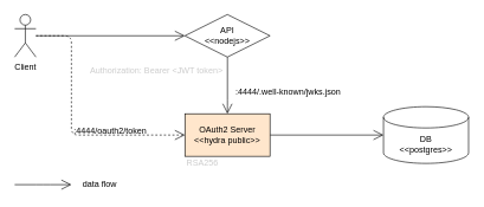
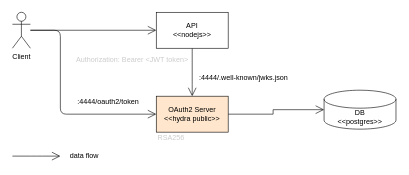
- <mxCell id="6" value="API&lt;br&gt;&amp;lt;&amp;lt;nodejs&amp;gt;&amp;gt;" style="rhombus;whiteSpace=wrap;html=1;" parent="1" vertex="1"><mxGeometry x="260" y="20" width="120" height="60" as="geometry" /></mxCell>
+ <mxCell id="6" value="API&lt;br&gt;&amp;lt;&amp;lt;nodejs&amp;gt;&amp;gt;" style="rounded=0;whiteSpace=wrap;html=1;" parent="1" vertex="1"><mxGeometry x="260" y="20" width="120" height="60" as="geometry" /></mxCell>
- <mxCell id="10" value=":4444/oauth2/token" style="text;html=1;strokeColor=none;fillColor=none;align=center;verticalAlign=middle;whiteSpace=wrap;rounded=0;" parent="1" vertex="1"><mxGeometry x="115" y="175" width="80" height="20" as="geometry" /></mxCell>
+ <mxCell id="10" value=":4444/oauth2/token" style="text;html=1;strokeColor=none;fillColor=none;align=center;verticalAlign=middle;whiteSpace=wrap;rounded=0;" parent="1" vertex="1"><mxGeometry x="140" y="160" width="80" height="20" as="geometry" /></mxCell>
- <mxCell id="9" style="edgeStyle=orthogonalEdgeStyle;rounded=1;orthogonalLoop=1;jettySize=auto;html=1;endArrow=open;endFill=0;endSize=12;align=left;dashed=1;" parent="1" source="15" target="4" edge="1"><mxGeometry relative="1" as="geometry"><mxPoint x="40" y="140" as="sourcePoint" /><mxPoint x="270" y="-120" as="targetPoint" /><Array as="points"><mxPoint x="100" y="50" /><mxPoint x="100" y="190" /></Array></mxGeometry></mxCell>
+ <mxCell id="9" style="edgeStyle=orthogonalEdgeStyle;rounded=1;orthogonalLoop=1;jettySize=auto;html=1;endArrow=open;endFill=0;endSize=12;align=left;" parent="1" source="15" target="4" edge="1"><mxGeometry relative="1" as="geometry"><mxPoint x="40" y="140" as="sourcePoint" /><mxPoint x="270" y="-120" as="targetPoint" /><Array as="points"><mxPoint x="100" y="50" /><mxPoint x="100" y="190" /></Array></mxGeometry></mxCell>
- <mxCell id="14" value="DB&lt;br&gt;&amp;lt;&amp;lt;postgres&amp;gt;&amp;gt;" style="shape=cylinder3;whiteSpace=wrap;html=1;boundedLbl=1;backgroundOutline=1;size=15;" parent="1" vertex="1"><mxGeometry x="540" y="150" width="120" height="80" as="geometry" /></mxCell>
+ <mxCell id="14" value="DB&lt;br&gt;&amp;lt;&amp;lt;postgres&amp;gt;&amp;gt;" style="shape=cylinder3;whiteSpace=wrap;html=1;boundedLbl=1;backgroundOutline=1;size=15;" parent="1" vertex="1"><mxGeometry x="540" y="150" width="120" height="65" as="geometry" /></mxCell>
